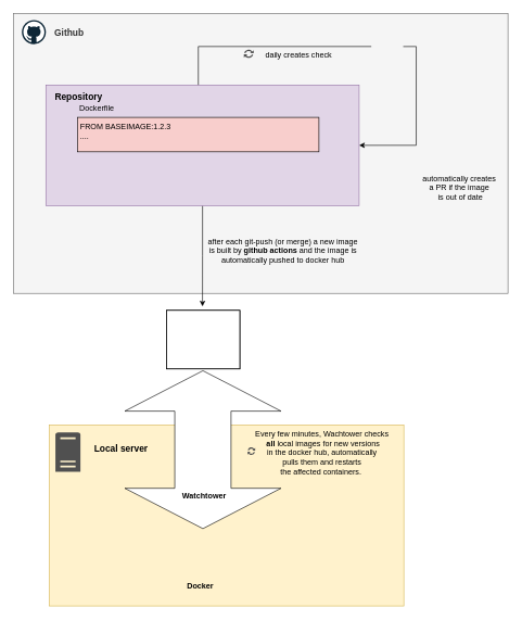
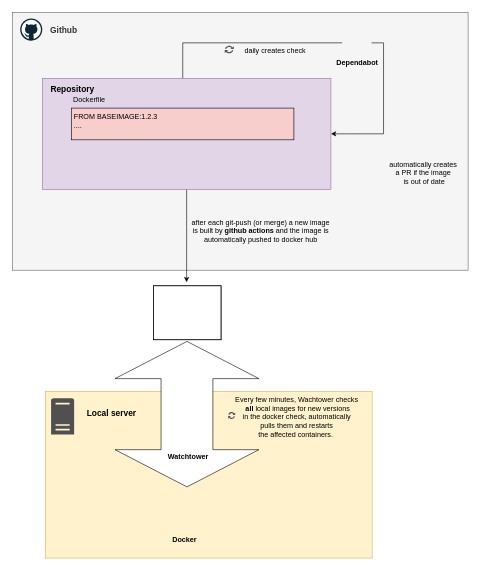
+ <mxCell id="14" value="&lt;b&gt;Dependabot&lt;/b&gt;" style="text;html=1;resizable=0;autosize=1;align=center;verticalAlign=middle;points=[];fillColor=none;strokeColor=none;rounded=0;shadow=0;" parent="1" vertex="1"><mxGeometry x="554.52" y="95.468" width="80" height="20" as="geometry" /></mxCell>
- <mxCell id="27" value="Every few minutes, Wachtower checks&lt;br&gt;&amp;nbsp;&lt;b&gt;all&lt;/b&gt; local images for new versions &lt;br&gt;in the docker hub,&amp;nbsp;automatically &lt;br&gt;pulls them and restarts &lt;br&gt;the affected containers.&amp;nbsp;" style="text;html=1;resizable=0;autosize=1;align=center;verticalAlign=middle;points=[];fillColor=none;strokeColor=none;rounded=0;shadow=0;" parent="1" vertex="1"><mxGeometry x="383.611" y="655.301" width="220" height="80" as="geometry" /></mxCell>
+ <mxCell id="27" value="Every few minutes, Wachtower checks&lt;br&gt;&amp;nbsp;&lt;b&gt;all&lt;/b&gt; local images for new versions &lt;br&gt;in the docker check,&amp;nbsp;automatically &lt;br&gt;pulls them and restarts &lt;br&gt;the affected containers.&amp;nbsp;" style="text;html=1;resizable=0;autosize=1;align=center;verticalAlign=middle;points=[];fillColor=none;strokeColor=none;rounded=0;shadow=0;" parent="1" vertex="1"><mxGeometry x="383.611" y="655.301" width="220" height="80" as="geometry" /></mxCell>
